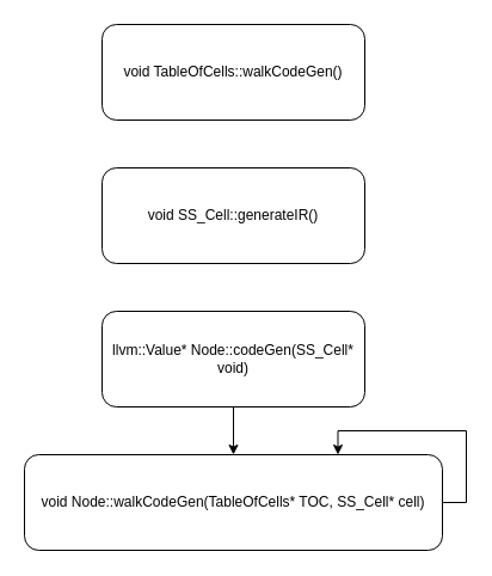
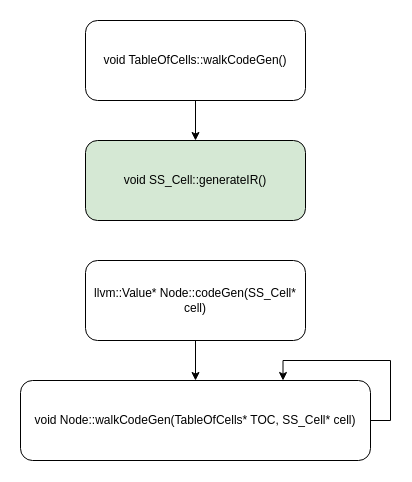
+ <mxCell id="6" style="edgeStyle=orthogonalEdgeStyle;rounded=0;orthogonalLoop=1;jettySize=auto;html=1;exitX=0.5;exitY=1;exitDx=0;exitDy=0;entryX=0.5;entryY=0;entryDx=0;entryDy=0;" edge="1" parent="1" source="7" target="5"><mxGeometry relative="1" as="geometry" /></mxCell>
- <mxCell id="5" value="void SS_Cell::generateIR()" style="rounded=1;whiteSpace=wrap;html=1;" vertex="1" parent="1"><mxGeometry x="85" y="140" width="220" height="80" as="geometry" /></mxCell>
+ <mxCell id="5" value="void SS_Cell::generateIR()" style="rounded=1;whiteSpace=wrap;html=1;fillColor=#d5e8d4;" vertex="1" parent="1"><mxGeometry x="85" y="140" width="220" height="80" as="geometry" /></mxCell>
- <mxCell id="3" value="llvm::Value* Node::codeGen(SS_Cell* void)" style="rounded=1;whiteSpace=wrap;html=1;" vertex="1" parent="1"><mxGeometry x="85" y="260" width="220" height="80" as="geometry" /></mxCell>
+ <mxCell id="3" value="llvm::Value* Node::codeGen(SS_Cell* cell)" style="rounded=1;whiteSpace=wrap;html=1;" vertex="1" parent="1"><mxGeometry x="85" y="260" width="220" height="80" as="geometry" /></mxCell>
